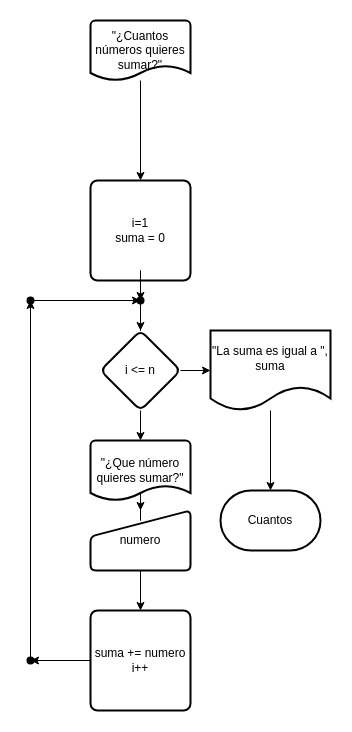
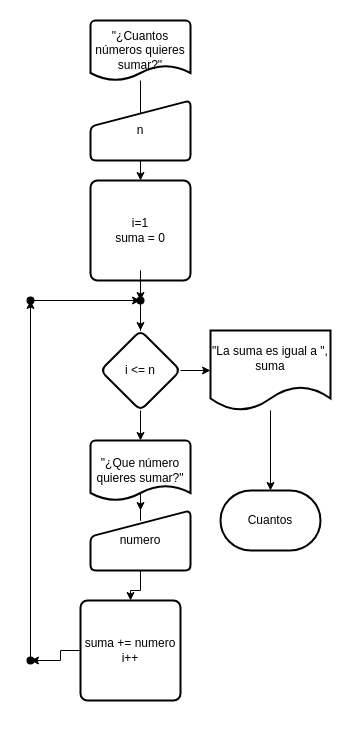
+ <mxCell id="4" value="n" style="html=1;strokeWidth=2;shape=manualInput;whiteSpace=wrap;rounded=1;size=26;arcSize=11;" vertex="1" parent="1"><mxGeometry x="90" y="100" width="100" height="60" as="geometry" /></mxCell>
- <mxCell id="17" value="suma += numero&lt;br&gt;i++" style="rounded=1;whiteSpace=wrap;html=1;absoluteArcSize=1;arcSize=14;strokeWidth=2;" vertex="1" parent="1"><mxGeometry x="90" y="610" width="100" height="100" as="geometry" /></mxCell>
+ <mxCell id="17" value="suma += numero&lt;br&gt;i++" style="rounded=1;whiteSpace=wrap;html=1;absoluteArcSize=1;arcSize=14;strokeWidth=2;" vertex="1" parent="1"><mxGeometry x="80" y="600" width="100" height="100" as="geometry" /></mxCell>
